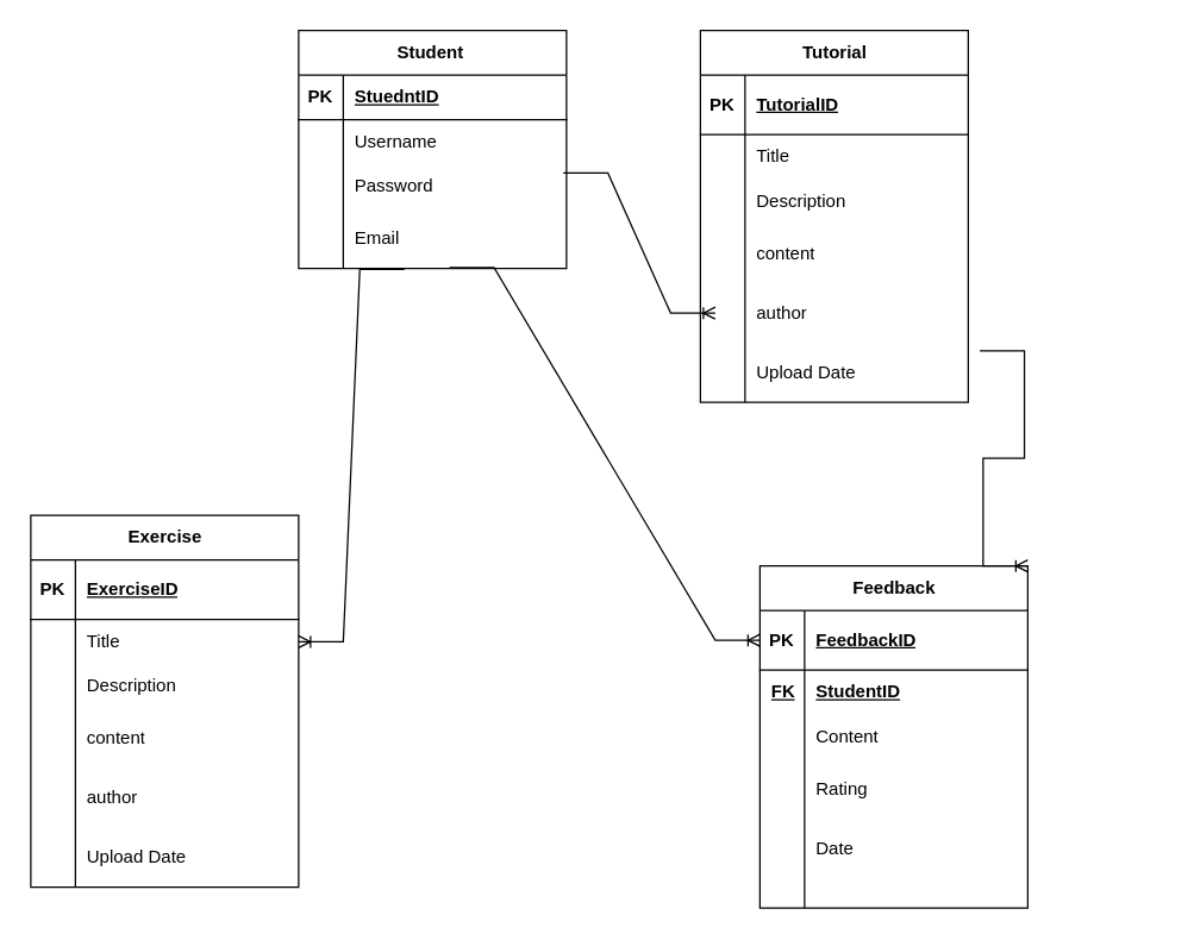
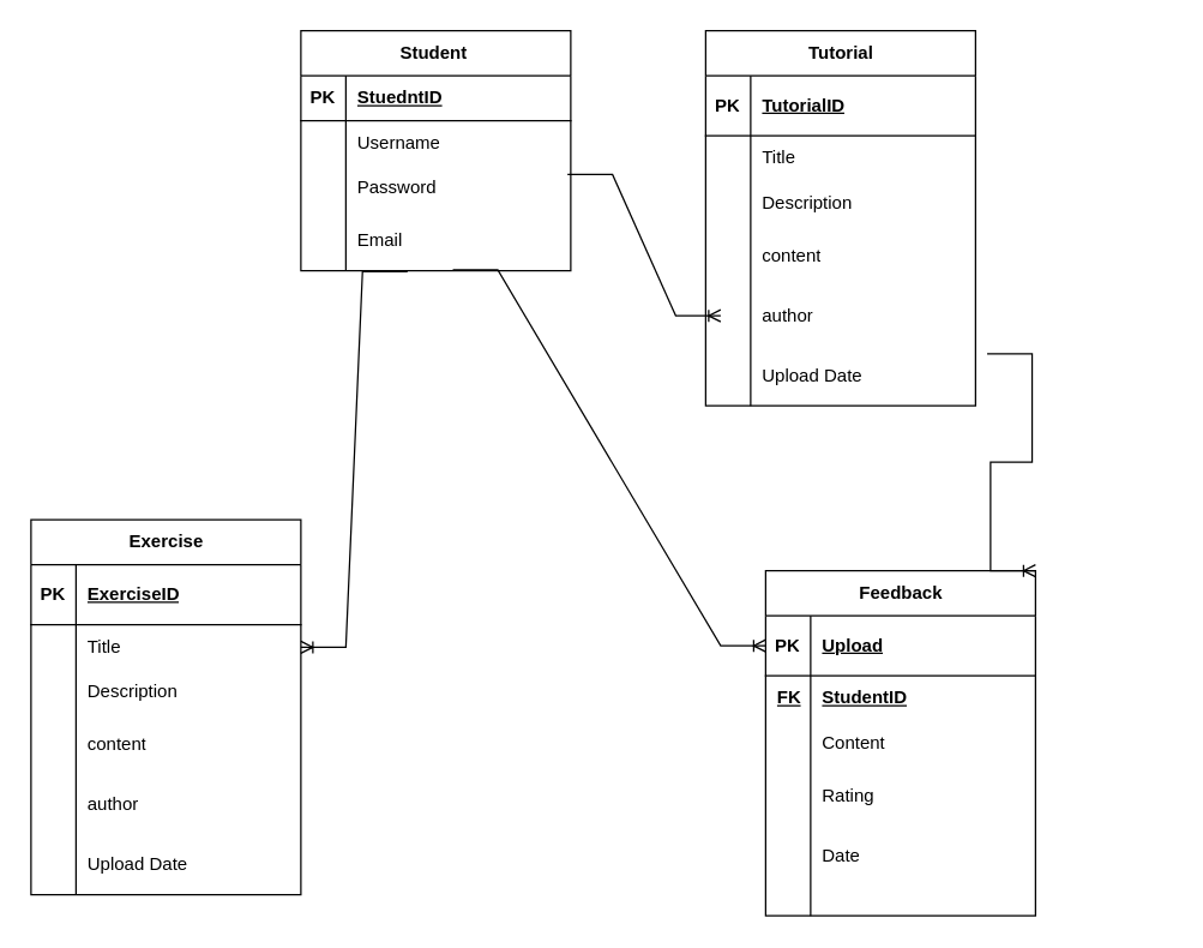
- <mxCell id="56" value="FeedbackID" style="shape=partialRectangle;connectable=0;fillColor=none;top=0;left=0;bottom=0;right=0;align=left;spacingLeft=6;fontStyle=5;overflow=hidden;whiteSpace=wrap;html=1;" vertex="1" parent="54"><mxGeometry x="30" width="150" height="40" as="geometry"><mxRectangle width="150" height="40" as="alternateBounds" /></mxGeometry></mxCell>
+ <mxCell id="56" value="Upload" style="shape=partialRectangle;connectable=0;fillColor=none;top=0;left=0;bottom=0;right=0;align=left;spacingLeft=6;fontStyle=5;overflow=hidden;whiteSpace=wrap;html=1;" vertex="1" parent="54"><mxGeometry x="30" width="150" height="40" as="geometry"><mxRectangle width="150" height="40" as="alternateBounds" /></mxGeometry></mxCell>
